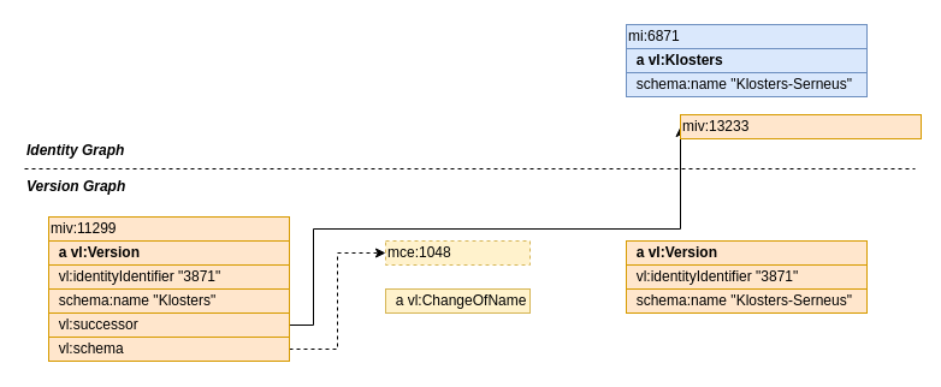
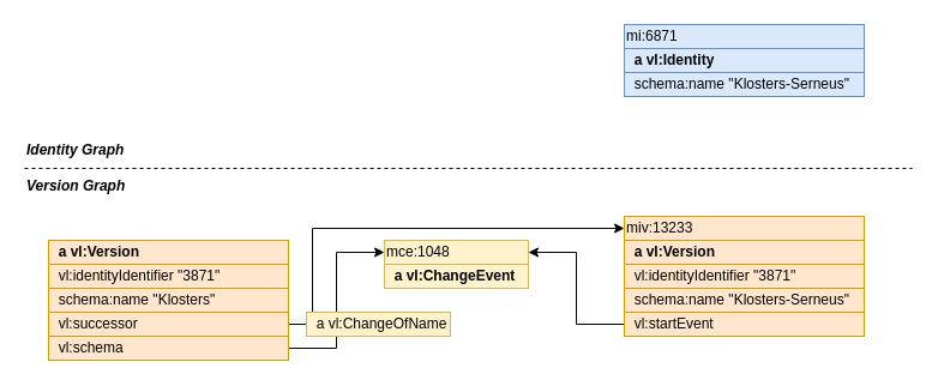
- <mxCell id="18" value="&lt;b style=&quot;font-size: 12px;&quot;&gt;&amp;nbsp; a vl:Klosters&lt;/b&gt;" style="rounded=0;whiteSpace=wrap;html=1;fillColor=#dae8fc;strokeColor=#6c8ebf;align=left;fontSize=12;" parent="1" vertex="1"><mxGeometry x="520" y="40" width="200" height="20" as="geometry" /></mxCell>
+ <mxCell id="18" value="&lt;b style=&quot;font-size: 12px;&quot;&gt;&amp;nbsp; a vl:Identity&lt;/b&gt;" style="rounded=0;whiteSpace=wrap;html=1;fillColor=#dae8fc;strokeColor=#6c8ebf;align=left;fontSize=12;" parent="1" vertex="1"><mxGeometry x="520" y="40" width="200" height="20" as="geometry" /></mxCell>
- <mxCell id="12" value="miv:13233" style="rounded=0;whiteSpace=wrap;html=1;fillColor=#ffe6cc;strokeColor=#d79b00;align=left;fontSize=12;" parent="1" vertex="1"><mxGeometry x="565" y="95" width="200" height="20" as="geometry" /></mxCell>
+ <mxCell id="12" value="miv:13233" style="rounded=0;whiteSpace=wrap;html=1;fillColor=#ffe6cc;strokeColor=#d79b00;align=left;fontSize=12;" parent="1" vertex="1"><mxGeometry x="520" y="180" width="200" height="20" as="geometry" /></mxCell>
- <mxCell id="2" value="miv:11299" style="rounded=0;whiteSpace=wrap;html=1;fillColor=#ffe6cc;strokeColor=#d79b00;align=left;fontSize=12;" parent="1" vertex="1"><mxGeometry x="40" y="180" width="200" height="20" as="geometry" /></mxCell>
- <mxCell id="9" value="mce:1048" style="rounded=0;whiteSpace=wrap;html=1;fillColor=#fff2cc;strokeColor=#d6b656;align=left;fontSize=12;dashed=1;" parent="1" vertex="1"><mxGeometry x="320" y="200" width="120" height="20" as="geometry" /></mxCell>
+ <mxCell id="9" value="mce:1048" style="rounded=0;whiteSpace=wrap;html=1;fillColor=#fff2cc;strokeColor=#d6b656;align=left;fontSize=12;" parent="1" vertex="1"><mxGeometry x="320" y="200" width="120" height="20" as="geometry" /></mxCell>
+ <mxCell id="10" value="&lt;b style=&quot;font-size: 12px;&quot;&gt;&amp;nbsp; a vl:ChangeEvent&lt;/b&gt;" style="rounded=0;whiteSpace=wrap;html=1;fillColor=#fff2cc;strokeColor=#d6b656;align=left;fontSize=12;" parent="1" vertex="1"><mxGeometry x="320" y="220" width="120" height="20" as="geometry" /></mxCell>
+ <mxCell id="14" style="edgeStyle=orthogonalEdgeStyle;rounded=0;html=1;exitX=0;exitY=0.5;exitDx=0;exitDy=0;entryX=1;entryY=0.5;entryDx=0;entryDy=0;fontSize=10;" parent="1" source="15" target="9" edge="1"><mxGeometry relative="1" as="geometry"><mxPoint x="480" y="210" as="targetPoint" /></mxGeometry></mxCell>
- <mxCell id="11" value="&amp;nbsp; a vl:ChangeOfName" style="rounded=0;whiteSpace=wrap;html=1;fillColor=#fff2cc;strokeColor=#d6b656;align=left;fontSize=12;" parent="1" vertex="1"><mxGeometry x="320" y="240" width="120" height="20" as="geometry" /></mxCell>
+ <mxCell id="11" value="&amp;nbsp; a vl:ChangeOfName" style="rounded=0;whiteSpace=wrap;html=1;fillColor=#fff2cc;strokeColor=#d6b656;align=left;fontSize=12;" parent="1" vertex="1"><mxGeometry x="255" y="260" width="120" height="20" as="geometry" /></mxCell>
- <mxCell id="4" style="edgeStyle=orthogonalEdgeStyle;html=1;exitX=1;exitY=0.5;exitDx=0;exitDy=0;entryX=0;entryY=0.5;entryDx=0;entryDy=0;rounded=0;dashed=1;" parent="1" source="5" target="9" edge="1"><mxGeometry relative="1" as="geometry"><mxPoint x="240" y="220" as="targetPoint" /><Array as="points"><mxPoint x="280" y="290" /><mxPoint x="280" y="210" /></Array></mxGeometry></mxCell>
+ <mxCell id="4" style="edgeStyle=orthogonalEdgeStyle;html=1;exitX=1;exitY=0.5;exitDx=0;exitDy=0;entryX=0;entryY=0.5;entryDx=0;entryDy=0;rounded=0;" parent="1" source="5" target="9" edge="1"><mxGeometry relative="1" as="geometry"><mxPoint x="240" y="220" as="targetPoint" /><Array as="points"><mxPoint x="280" y="290" /><mxPoint x="280" y="210" /></Array></mxGeometry></mxCell>
+ <mxCell id="15" value="&lt;div style=&quot;font-size: 12px;&quot; align=&quot;left&quot;&gt;&amp;nbsp; vl:startEvent&lt;/div&gt;" style="rounded=0;whiteSpace=wrap;html=1;fillColor=#ffe6cc;strokeColor=#d79b00;align=left;fontSize=12;" parent="1" vertex="1"><mxGeometry x="520" y="260" width="200" height="20" as="geometry" /></mxCell>
